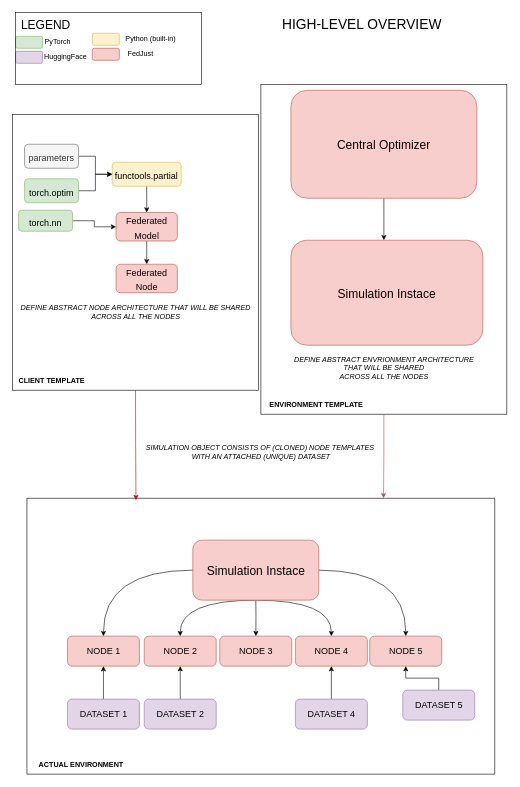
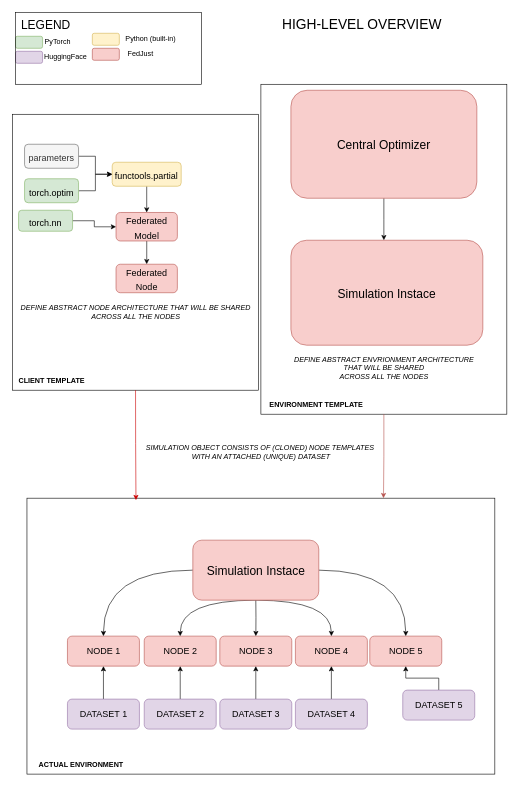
+ <mxCell id="43" value="" style="edgeStyle=orthogonalEdgeStyle;rounded=0;orthogonalLoop=1;jettySize=auto;html=1;" edge="1" parent="1" source="44" target="38"><mxGeometry relative="1" as="geometry" /></mxCell>
+ <mxCell id="44" value="&lt;font face=&quot;Helvetica&quot; style=&quot;font-size: 15px;&quot;&gt;DATASET 3&lt;/font&gt;" style="rounded=1;whiteSpace=wrap;html=1;hachureGap=4;fontFamily=Architects Daughter;fontSource=https%3A%2F%2Ffonts.googleapis.com%2Fcss%3Ffamily%3DArchitects%2BDaughter;fontSize=15;fillColor=#e1d5e7;strokeColor=#9673a6;" vertex="1" parent="1"><mxGeometry x="365.5" y="1165" width="120" height="50" as="geometry" /></mxCell>
